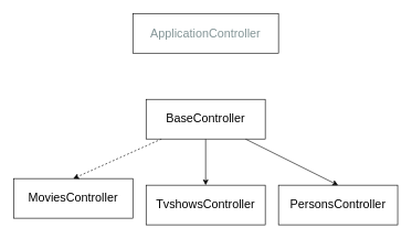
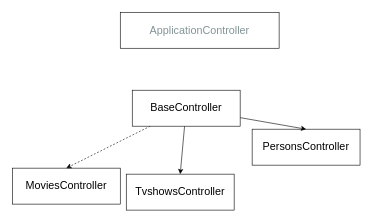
- <mxCell id="9" value="&lt;div style=&quot;line-height: 19px; color: rgb(131, 148, 150);&quot;&gt;&lt;span&gt;ApplicationController&lt;/span&gt;&lt;br&gt;&lt;/div&gt;" style="rounded=0;whiteSpace=wrap;html=1;spacing=2;fontSize=18;" vertex="1" parent="1"><mxGeometry x="200" y="20" width="220" height="60" as="geometry" /></mxCell>
+ <mxCell id="9" value="&lt;div style=&quot;line-height: 19px; color: rgb(131, 148, 150);&quot;&gt;&lt;span&gt;ApplicationController&lt;/span&gt;&lt;br&gt;&lt;/div&gt;" style="rounded=0;whiteSpace=wrap;html=1;spacing=2;fontSize=18;" vertex="1" parent="1"><mxGeometry x="200" y="20" width="265" height="60" as="geometry" /></mxCell>
- <mxCell id="2" value="MoviesController" style="rounded=0;whiteSpace=wrap;html=1;spacing=2;fontSize=18;" vertex="1" parent="1"><mxGeometry x="20" y="270" width="180" height="60" as="geometry" /></mxCell>
+ <mxCell id="2" value="MoviesController" style="rounded=0;whiteSpace=wrap;html=1;spacing=2;fontSize=18;" vertex="1" parent="1"><mxGeometry x="20" y="280" width="180" height="60" as="geometry" /></mxCell>
- <mxCell id="3" value="TvshowsController" style="rounded=0;whiteSpace=wrap;html=1;spacing=2;fontSize=18;" vertex="1" parent="1"><mxGeometry x="220" y="280" width="180" height="60" as="geometry" /></mxCell>
+ <mxCell id="3" value="TvshowsController" style="rounded=0;whiteSpace=wrap;html=1;spacing=2;fontSize=18;" vertex="1" parent="1"><mxGeometry x="210" y="290" width="180" height="60" as="geometry" /></mxCell>
- <mxCell id="4" value="PersonsController" style="rounded=0;whiteSpace=wrap;html=1;spacing=2;fontSize=18;" vertex="1" parent="1"><mxGeometry x="420" y="280" width="180" height="60" as="geometry" /></mxCell>
+ <mxCell id="4" value="PersonsController" style="rounded=0;whiteSpace=wrap;html=1;spacing=2;fontSize=18;" vertex="1" parent="1"><mxGeometry x="420" y="215" width="180" height="60" as="geometry" /></mxCell>
